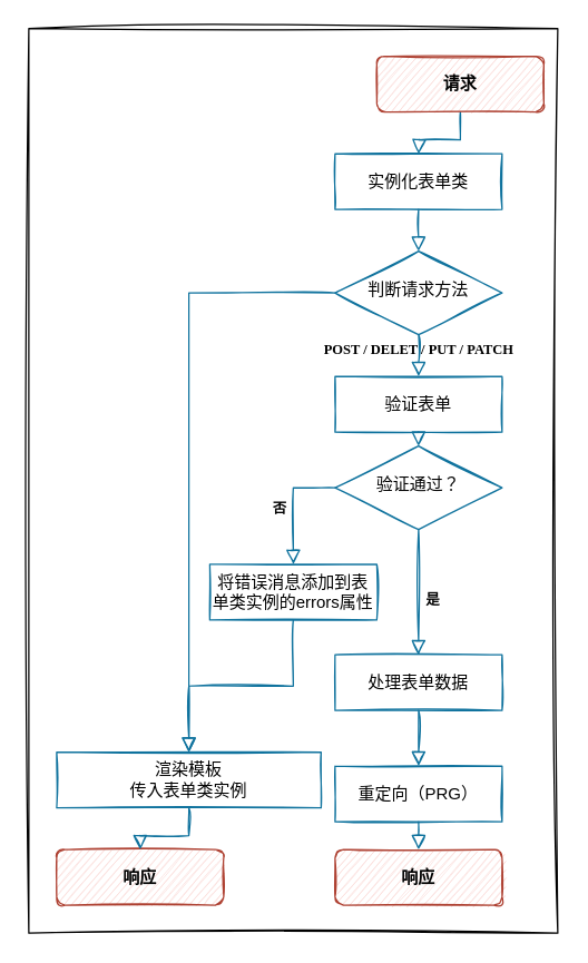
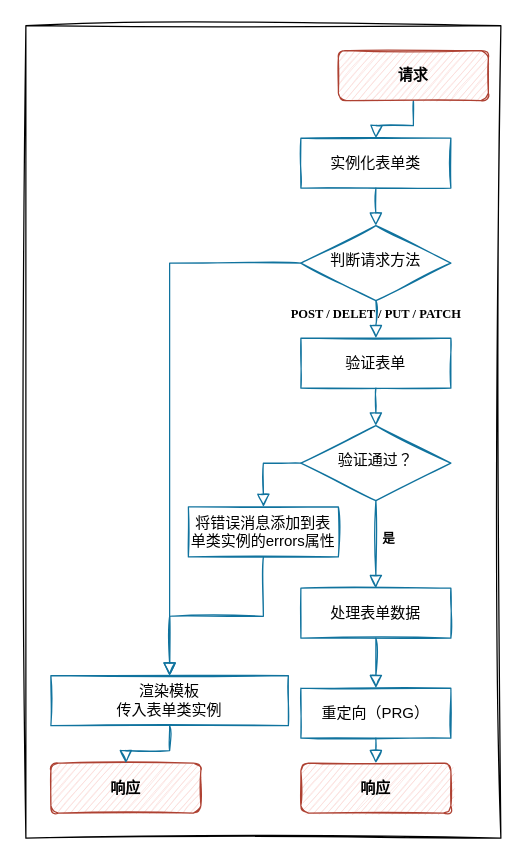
- <mxCell id="11" value="验证通过？" style="rhombus;whiteSpace=wrap;html=1;shadow=0;fontFamily=Helvetica;fontSize=12;align=center;strokeWidth=1;spacing=6;spacingTop=-4;sketch=1;fillColor=none;strokeColor=#10739e;" vertex="1" parent="1"><mxGeometry x="240" y="320" width="120" height="60" as="geometry" /></mxCell>
+ <mxCell id="11" value="验证通过？" style="rhombus;whiteSpace=wrap;html=1;shadow=0;fontFamily=Helvetica;fontSize=12;align=center;strokeWidth=1;spacing=6;spacingTop=-4;sketch=1;fillColor=none;strokeColor=#10739e;" vertex="1" parent="1"><mxGeometry x="240" y="340" width="120" height="60" as="geometry" /></mxCell>
- <mxCell id="18" value="否" style="text;html=1;align=center;verticalAlign=middle;resizable=0;points=[];autosize=1;strokeColor=none;fillColor=none;fontSize=10;fontFamily=Comic Sans MS;fontStyle=1" vertex="1" parent="1"><mxGeometry x="185" y="350" width="30" height="30" as="geometry" /></mxCell>
